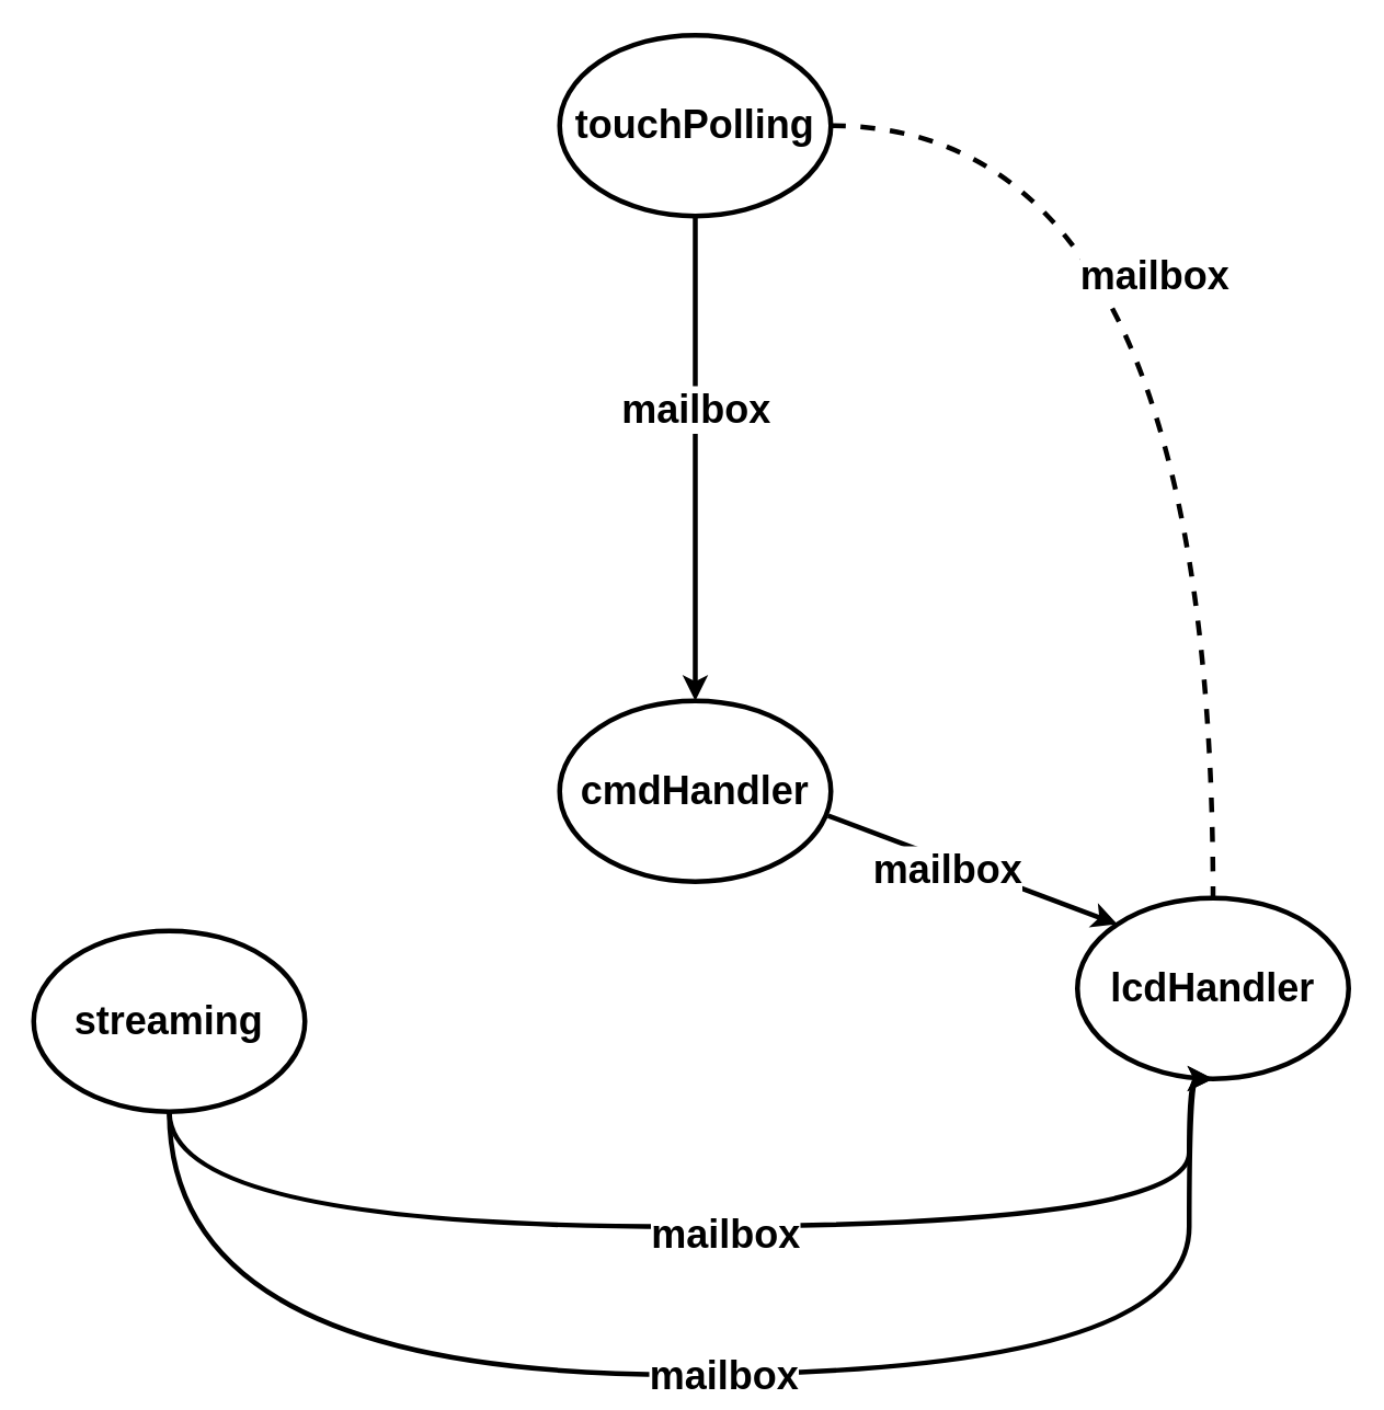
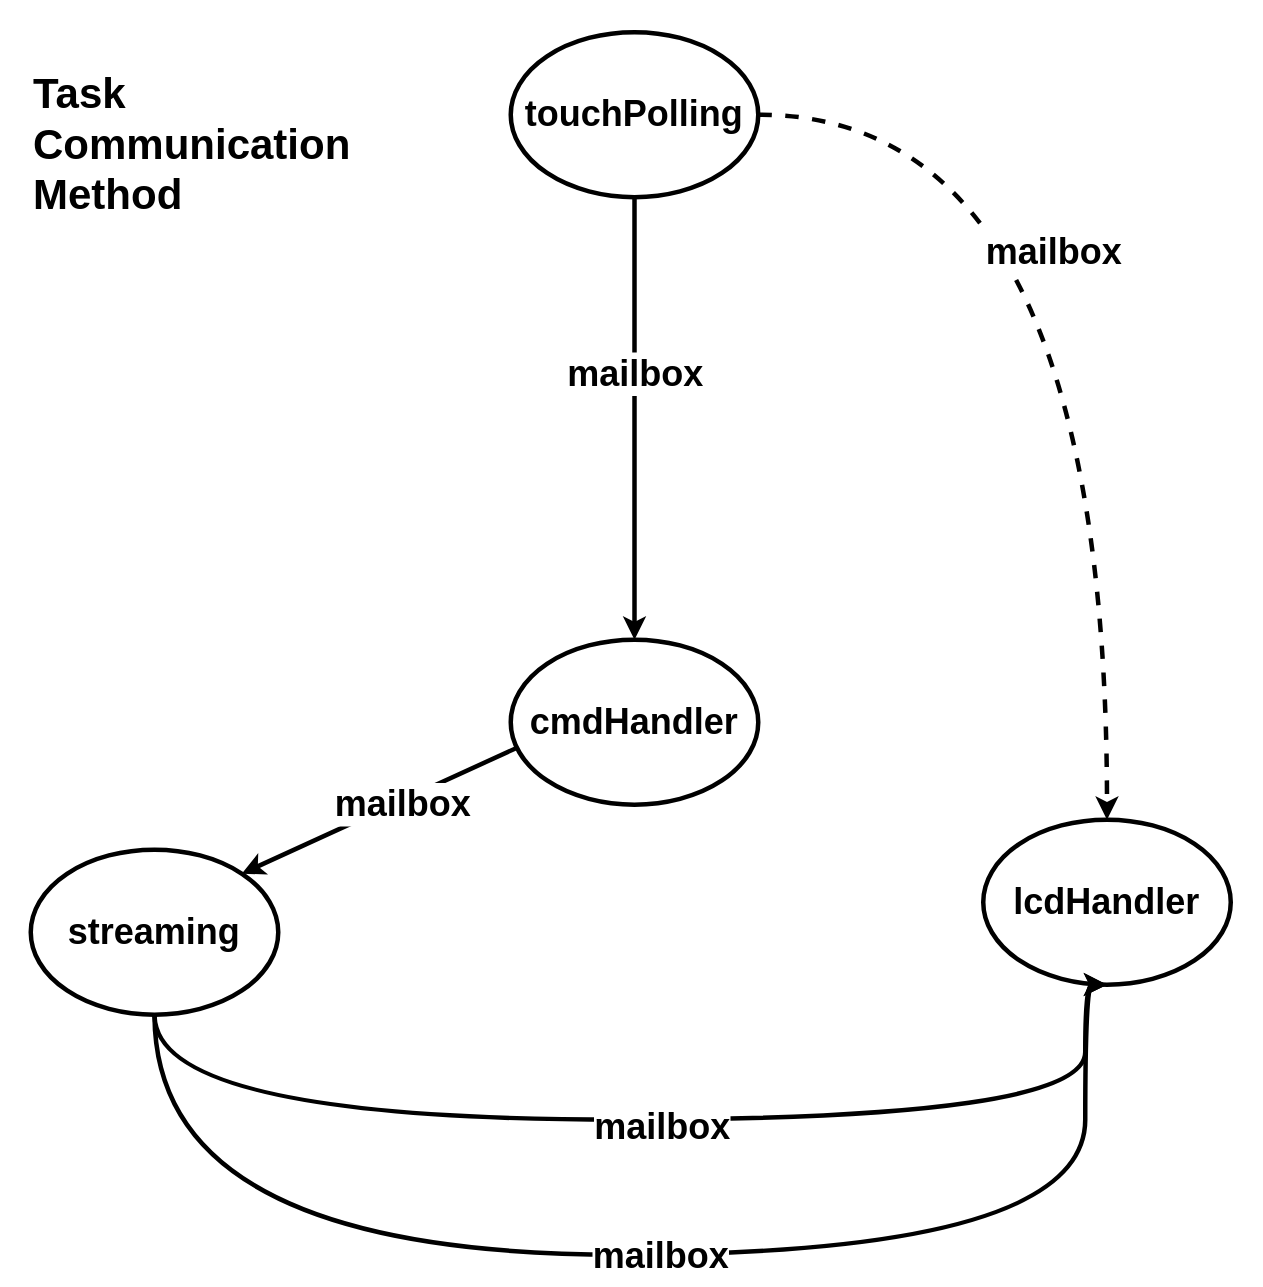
+ <mxCell id="18" value="&lt;span style=&quot;font-size: 28px&quot;&gt;&lt;b&gt;Task&lt;br&gt;Communication Method&lt;/b&gt;&lt;/span&gt;" style="text;html=1;strokeColor=none;fillColor=none;align=left;verticalAlign=middle;whiteSpace=wrap;rounded=0;" parent="1" vertex="1"><mxGeometry x="20" y="36" width="200" height="120" as="geometry" /></mxCell>
- <mxCell id="10" style="edgeStyle=none;rounded=0;orthogonalLoop=1;jettySize=auto;html=1;entryX=0;entryY=0;entryDx=0;entryDy=0;exitX=0.99;exitY=0.636;exitDx=0;exitDy=0;exitPerimeter=0;strokeWidth=3;" parent="1" source="12" target="7" edge="1"><mxGeometry relative="1" as="geometry"><mxPoint x="670" y="585.93" as="targetPoint" /></mxGeometry></mxCell>
- <mxCell id="11" value="&lt;b style=&quot;font-size: 24px&quot;&gt;mailbox&lt;/b&gt;" style="text;html=1;align=center;verticalAlign=middle;resizable=0;points=[];labelBackgroundColor=#ffffff;" parent="10" vertex="1" connectable="0"><mxGeometry x="-0.267" y="2" relative="1" as="geometry"><mxPoint x="6.52" y="10.1" as="offset" /></mxGeometry></mxCell>
- <mxCell id="4" style="edgeStyle=orthogonalEdgeStyle;curved=1;rounded=0;orthogonalLoop=1;jettySize=auto;html=1;exitX=1;exitY=0.5;exitDx=0;exitDy=0;entryX=0.5;entryY=0;entryDx=0;entryDy=0;dashed=1;strokeWidth=3;endArrow=none;" parent="1" source="6" target="7" edge="1"><mxGeometry relative="1" as="geometry" /></mxCell>
+ <mxCell id="4" style="edgeStyle=orthogonalEdgeStyle;curved=1;rounded=0;orthogonalLoop=1;jettySize=auto;html=1;exitX=1;exitY=0.5;exitDx=0;exitDy=0;entryX=0.5;entryY=0;entryDx=0;entryDy=0;dashed=1;strokeWidth=3;" parent="1" source="6" target="7" edge="1"><mxGeometry relative="1" as="geometry" /></mxCell>
+ <mxCell id="8" style="rounded=0;orthogonalLoop=1;jettySize=auto;html=1;exitX=0.03;exitY=0.652;exitDx=0;exitDy=0;exitPerimeter=0;entryX=1;entryY=0;entryDx=0;entryDy=0;strokeWidth=3;" parent="1" source="12" target="17" edge="1"><mxGeometry relative="1" as="geometry" /></mxCell>
+ <mxCell id="9" value="&lt;b style=&quot;font-size: 24px&quot;&gt;mailbox&lt;/b&gt;" style="text;html=1;align=center;verticalAlign=middle;resizable=0;points=[];labelBackgroundColor=#ffffff;" parent="8" vertex="1" connectable="0"><mxGeometry x="-0.149" y="2" relative="1" as="geometry"><mxPoint as="offset" /></mxGeometry></mxCell>
